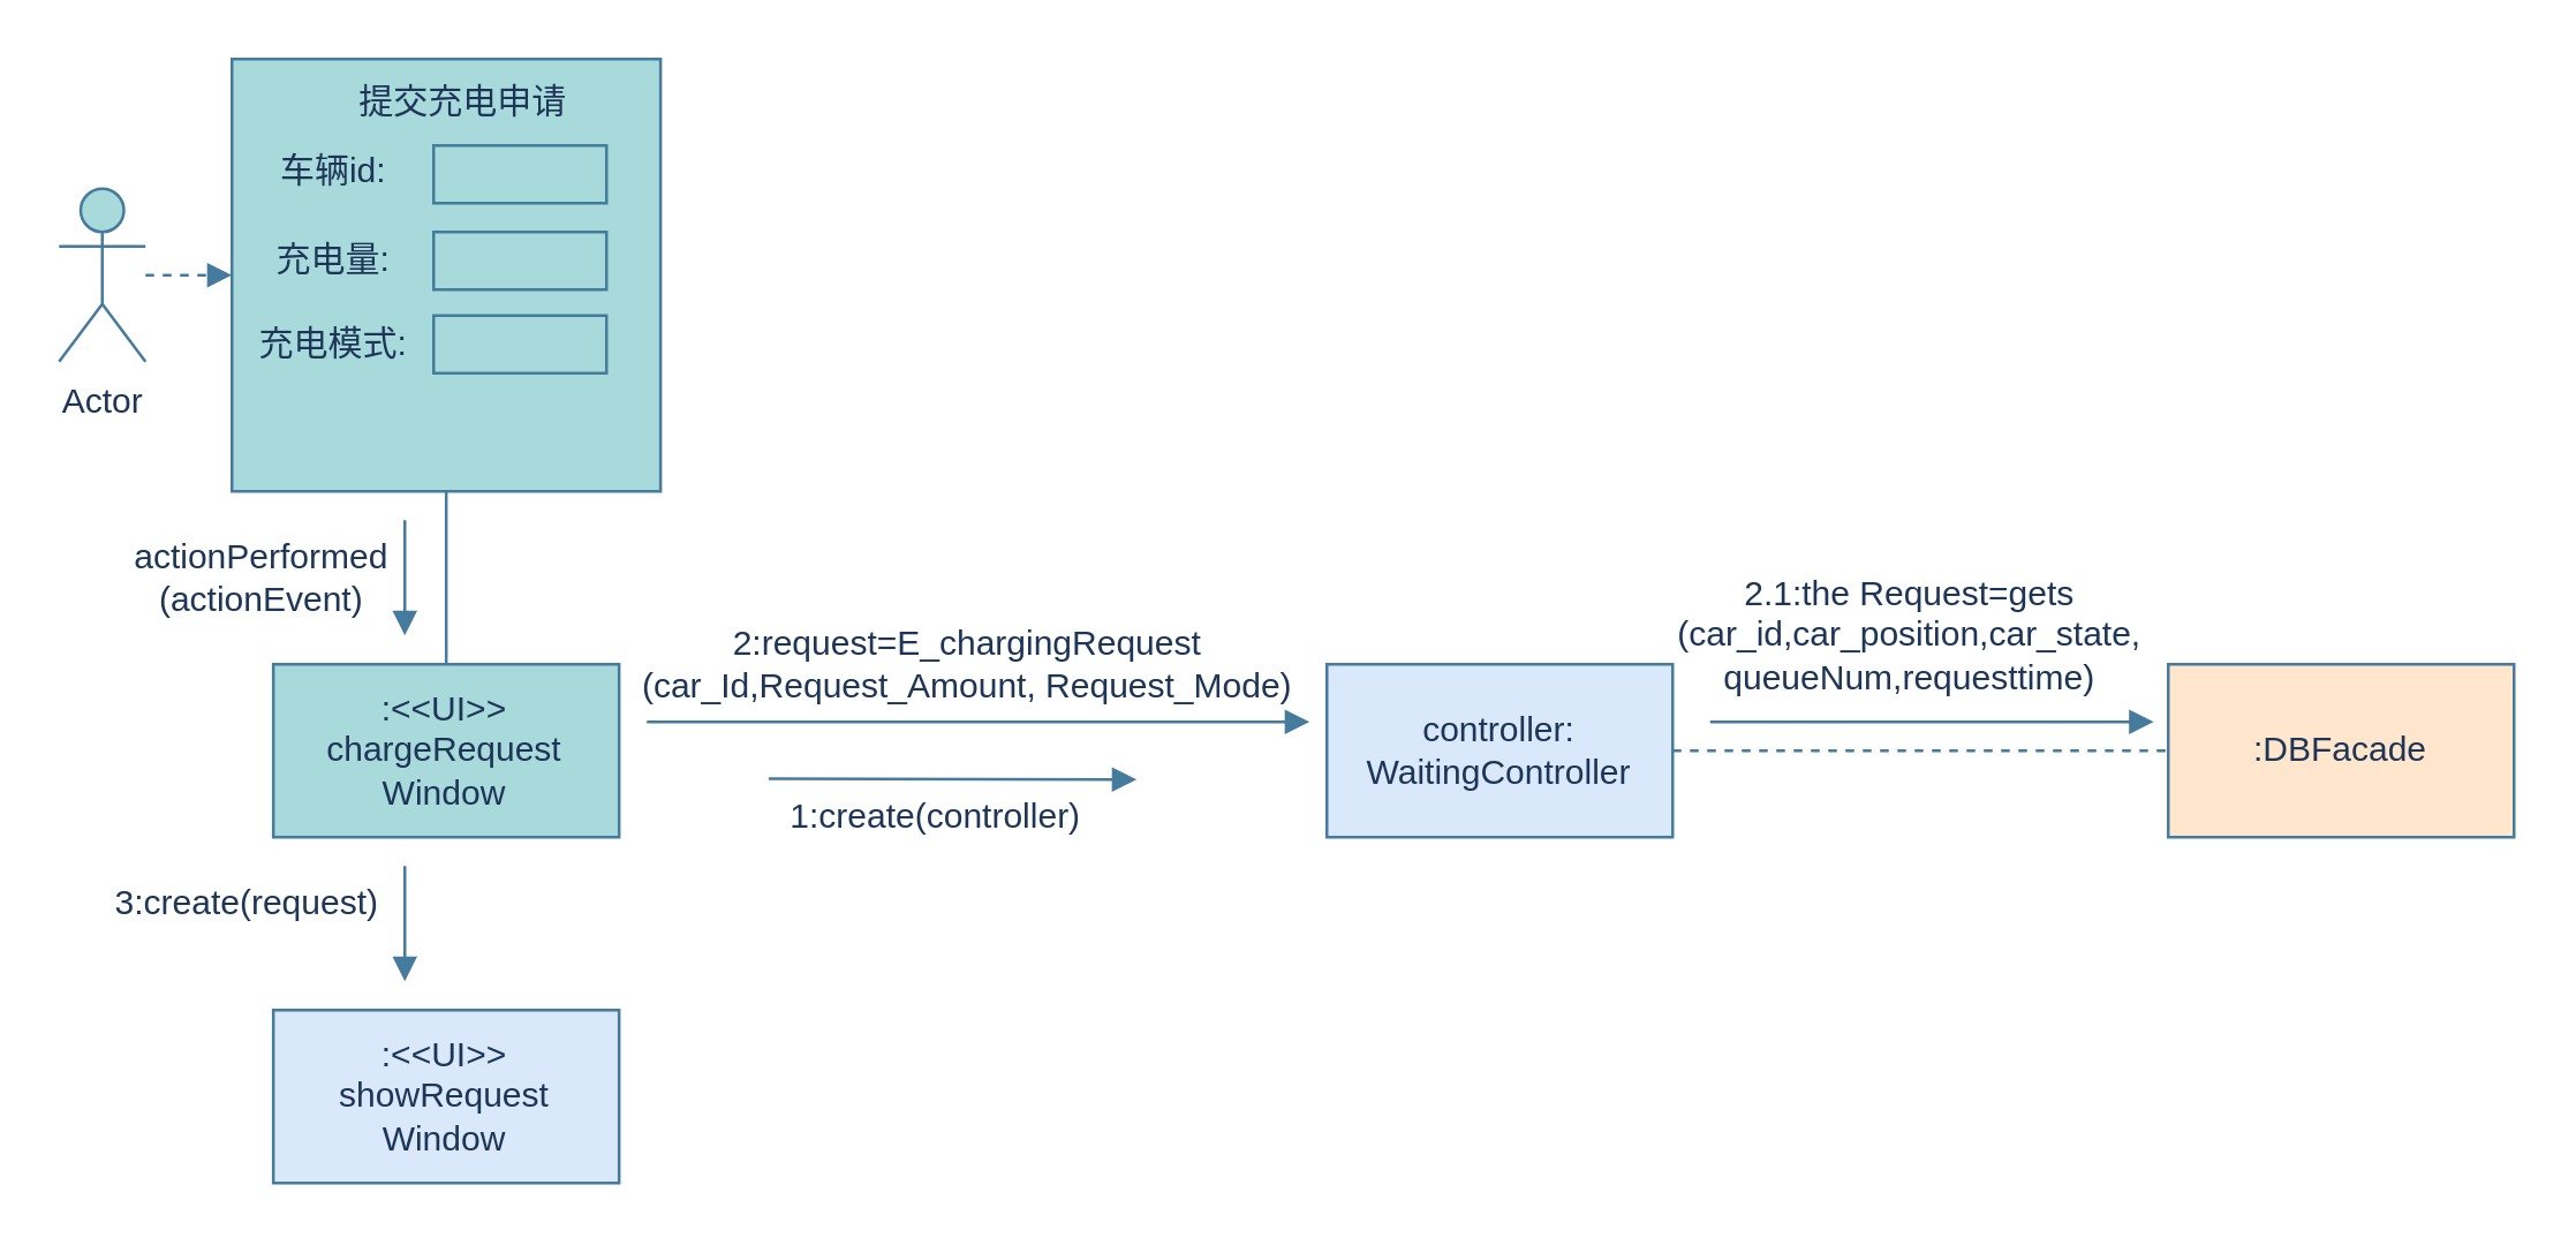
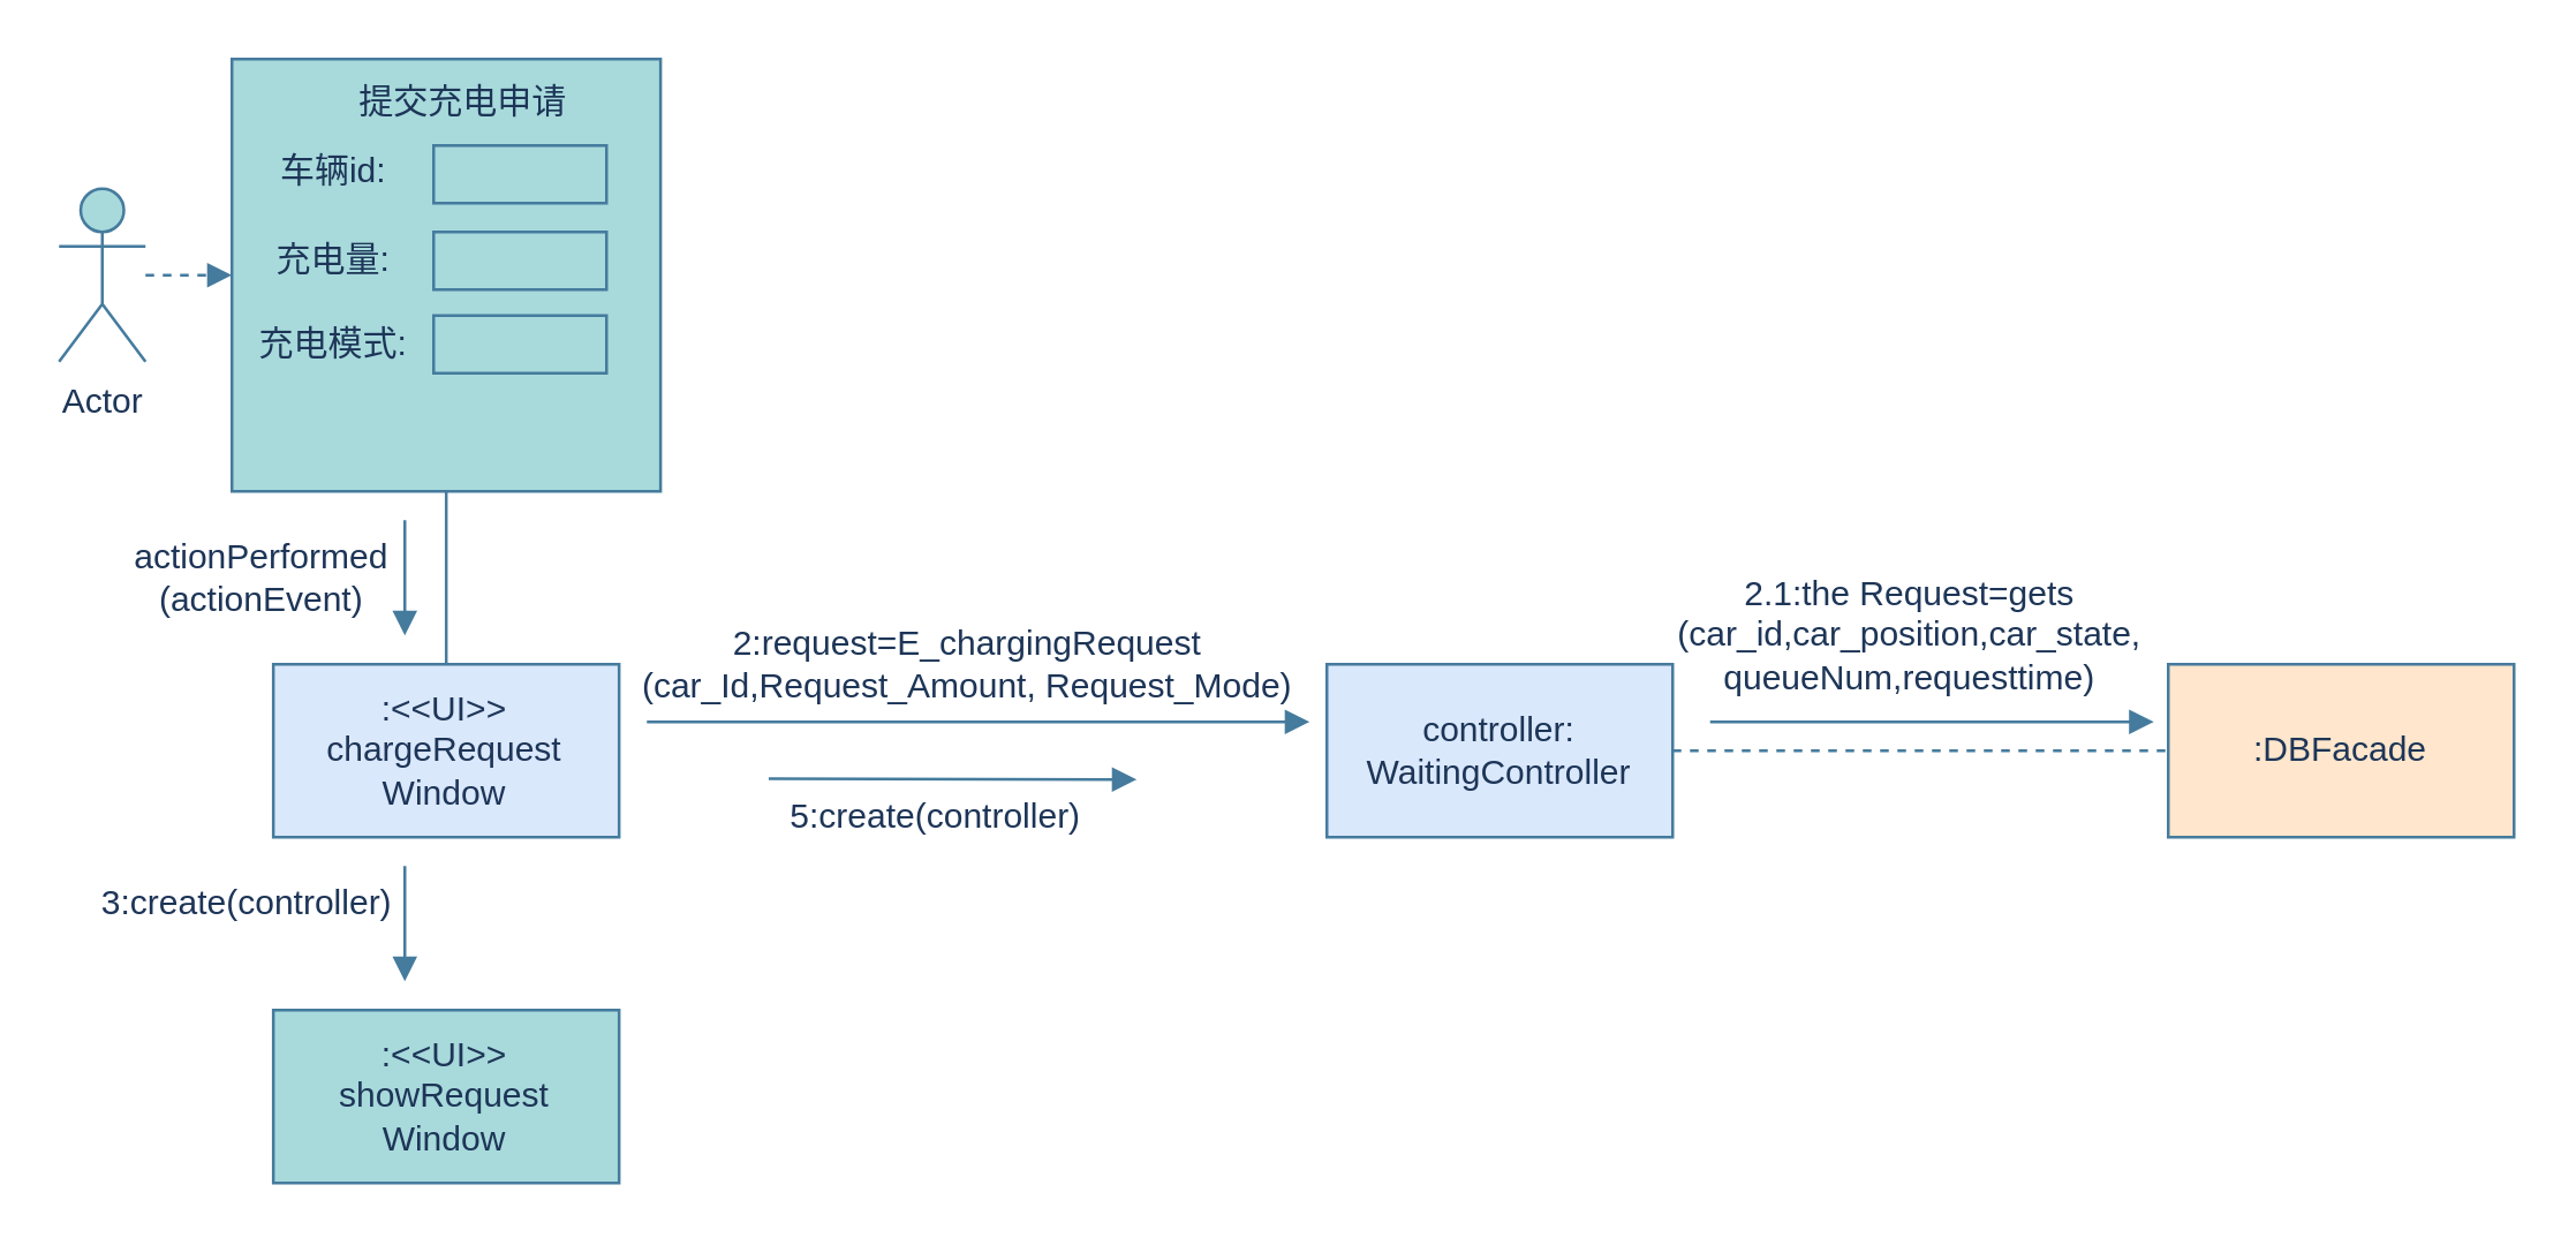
- <mxCell id="3" value=":&amp;lt;&amp;lt;UI&amp;gt;&amp;gt;&lt;div&gt;chargeRequest&lt;div&gt;Window&lt;/div&gt;&lt;/div&gt;" style="rounded=0;whiteSpace=wrap;html=1;labelBackgroundColor=none;fillColor=#A8DADC;strokeColor=#457B9D;fontColor=#1D3557;" vertex="1" parent="1"><mxGeometry x="94.37" y="230" width="120" height="60" as="geometry" /></mxCell>
+ <mxCell id="3" value=":&amp;lt;&amp;lt;UI&amp;gt;&amp;gt;&lt;div&gt;chargeRequest&lt;div&gt;Window&lt;/div&gt;&lt;/div&gt;" style="rounded=0;whiteSpace=wrap;html=1;labelBackgroundColor=none;fillColor=#dae8fc;strokeColor=#457B9D;fontColor=#1D3557;" vertex="1" parent="1"><mxGeometry x="94.37" y="230" width="120" height="60" as="geometry" /></mxCell>
- <mxCell id="25" value="1:create(controller)" style="text;html=1;align=center;verticalAlign=middle;resizable=0;points=[];autosize=1;strokeColor=none;fillColor=none;rounded=0;labelBackgroundColor=none;fontColor=#1D3557;" vertex="1" parent="1"><mxGeometry x="264" y="268" width="120" height="30" as="geometry" /></mxCell>
+ <mxCell id="25" value="5:create(controller)" style="text;html=1;align=center;verticalAlign=middle;resizable=0;points=[];autosize=1;strokeColor=none;fillColor=none;rounded=0;labelBackgroundColor=none;fontColor=#1D3557;" vertex="1" parent="1"><mxGeometry x="264" y="268" width="120" height="30" as="geometry" /></mxCell>
- <mxCell id="18" value="3:create(request)" style="text;html=1;align=center;verticalAlign=middle;resizable=0;points=[];autosize=1;strokeColor=none;fillColor=none;rounded=0;labelBackgroundColor=none;fontColor=#1D3557;" vertex="1" parent="1"><mxGeometry x="25" y="298" width="120" height="30" as="geometry" /></mxCell>
+ <mxCell id="18" value="3:create(controller)" style="text;html=1;align=center;verticalAlign=middle;resizable=0;points=[];autosize=1;strokeColor=none;fillColor=none;rounded=0;labelBackgroundColor=none;fontColor=#1D3557;" vertex="1" parent="1"><mxGeometry x="25" y="298" width="120" height="30" as="geometry" /></mxCell>
- <mxCell id="16" value=":&amp;lt;&amp;lt;UI&amp;gt;&amp;gt;&lt;div&gt;showRequest&lt;div&gt;Window&lt;/div&gt;&lt;/div&gt;" style="rounded=0;whiteSpace=wrap;html=1;labelBackgroundColor=none;fillColor=#dae8fc;strokeColor=#457B9D;fontColor=#1D3557;" vertex="1" parent="1"><mxGeometry x="94.37" y="350" width="120" height="60" as="geometry" /></mxCell>
+ <mxCell id="16" value=":&amp;lt;&amp;lt;UI&amp;gt;&amp;gt;&lt;div&gt;showRequest&lt;div&gt;Window&lt;/div&gt;&lt;/div&gt;" style="rounded=0;whiteSpace=wrap;html=1;labelBackgroundColor=none;fillColor=#A8DADC;strokeColor=#457B9D;fontColor=#1D3557;" vertex="1" parent="1"><mxGeometry x="94.37" y="350" width="120" height="60" as="geometry" /></mxCell>
